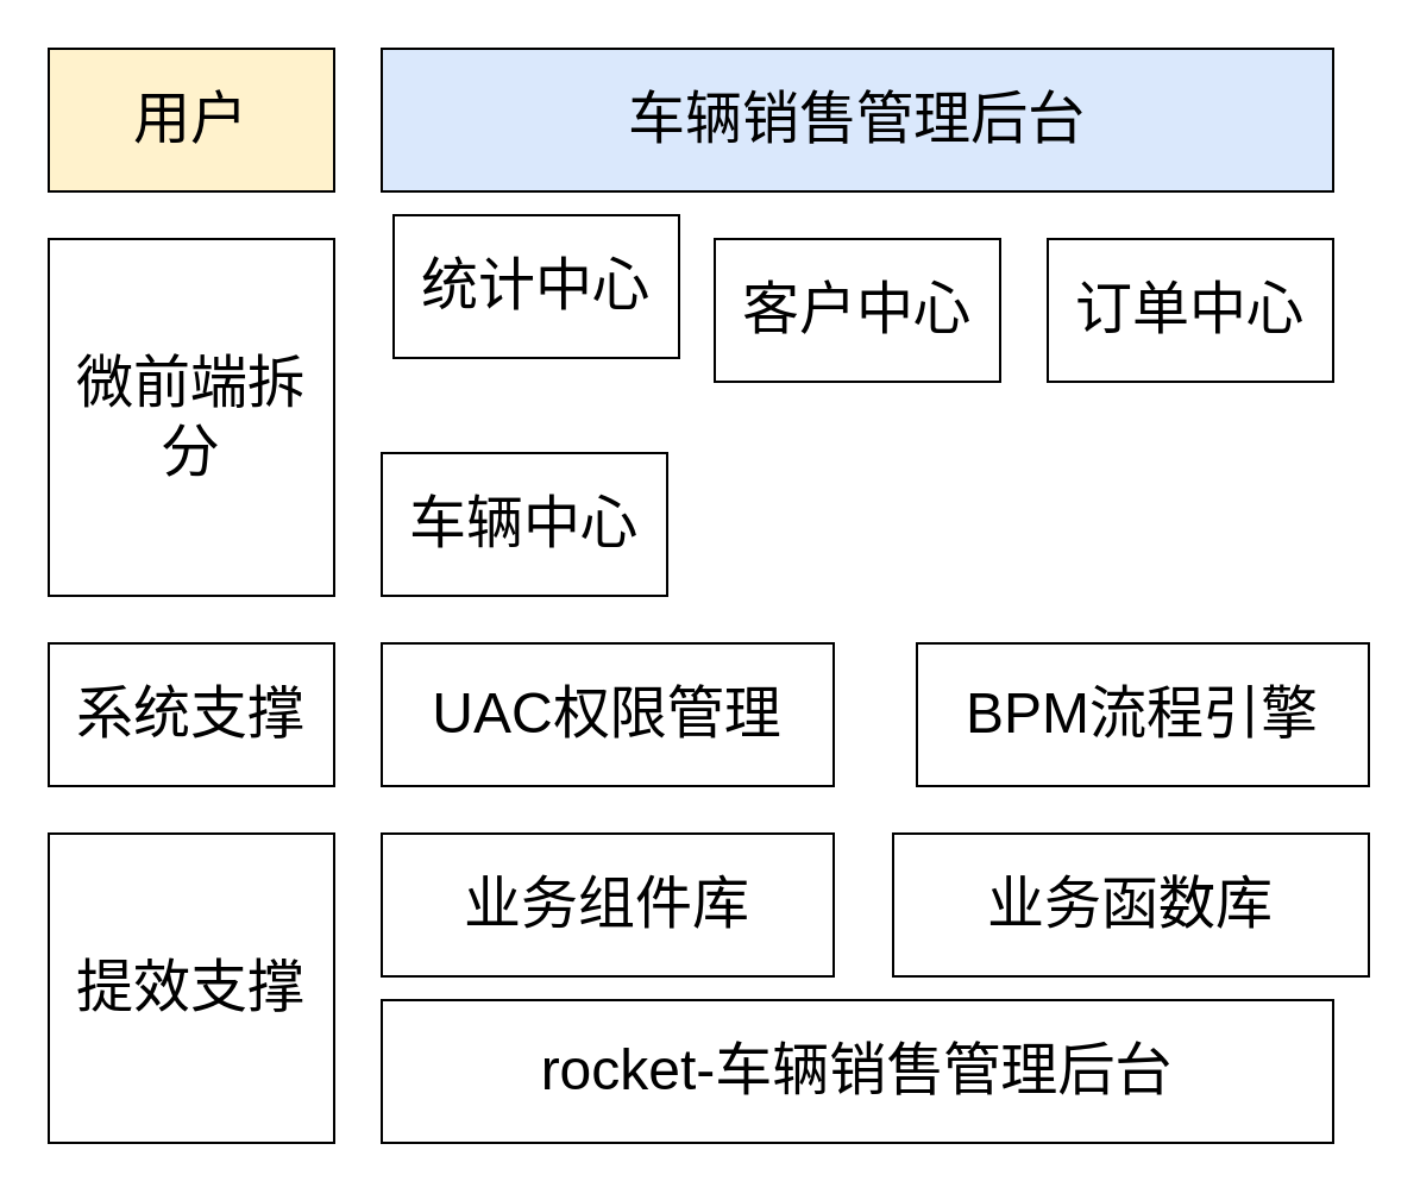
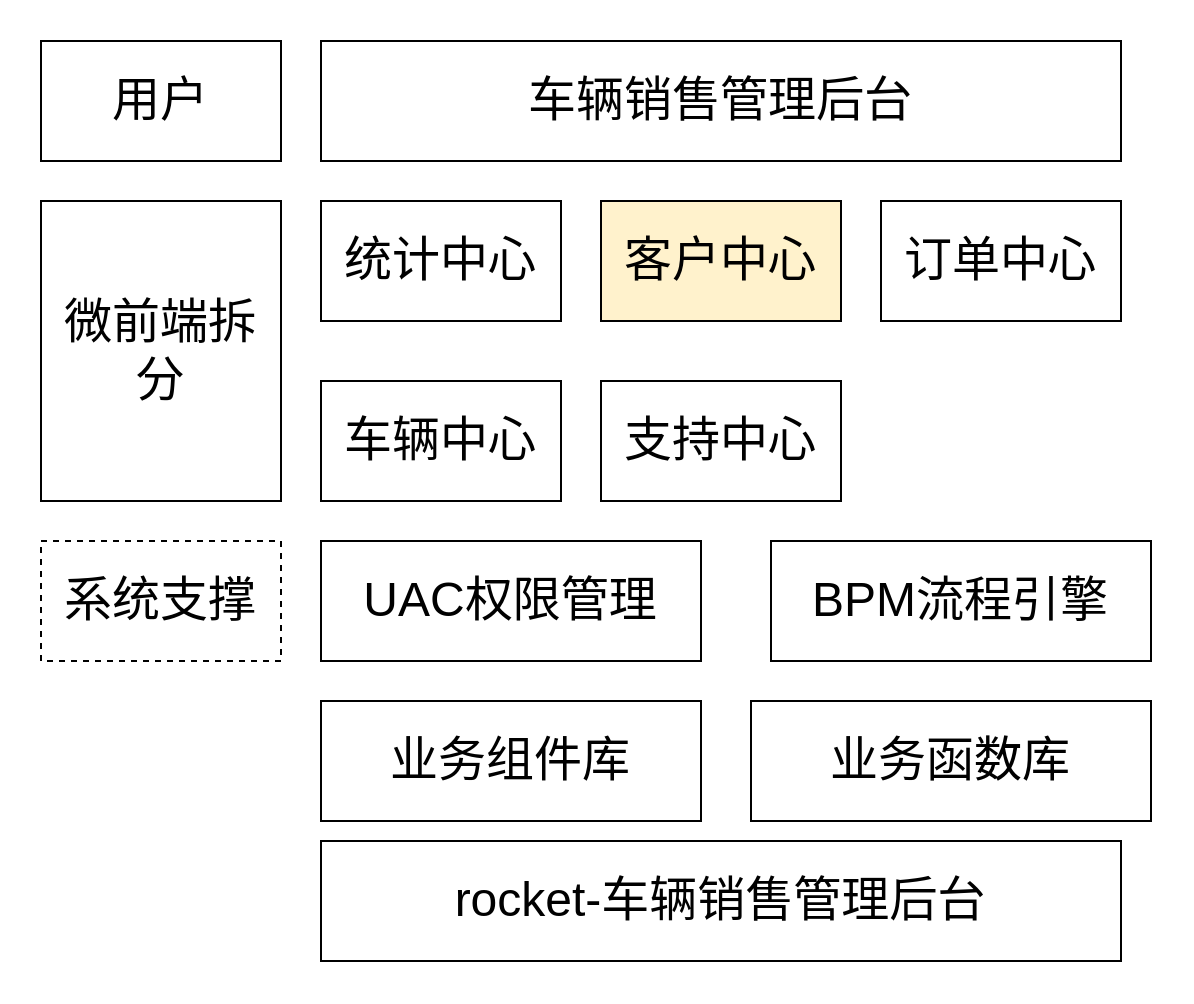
- <mxCell id="14" value="&lt;font style=&quot;font-size: 24px;&quot;&gt;用户&lt;/font&gt;" style="rounded=0;whiteSpace=wrap;html=1;fillColor=#fff2cc;" vertex="1" parent="13"><mxGeometry width="120" height="60" as="geometry" /></mxCell>
+ <mxCell id="14" value="&lt;font style=&quot;font-size: 24px;&quot;&gt;用户&lt;/font&gt;" style="rounded=0;whiteSpace=wrap;html=1;" vertex="1" parent="13"><mxGeometry width="120" height="60" as="geometry" /></mxCell>
- <mxCell id="2" value="&lt;font style=&quot;font-size: 24px;&quot;&gt;车辆销售管理后台&lt;/font&gt;" style="rounded=0;whiteSpace=wrap;html=1;fillColor=#dae8fc;" vertex="1" parent="1"><mxGeometry x="160" y="20" width="400" height="60" as="geometry" /></mxCell>
+ <mxCell id="2" value="&lt;font style=&quot;font-size: 24px;&quot;&gt;车辆销售管理后台&lt;/font&gt;" style="rounded=0;whiteSpace=wrap;html=1;" vertex="1" parent="1"><mxGeometry x="160" y="20" width="400" height="60" as="geometry" /></mxCell>
- <mxCell id="3" value="统计中心" style="rounded=0;whiteSpace=wrap;html=1;fontSize=24;" vertex="1" parent="1"><mxGeometry x="165" y="90" width="120" height="60" as="geometry" /></mxCell>
+ <mxCell id="3" value="统计中心" style="rounded=0;whiteSpace=wrap;html=1;fontSize=24;" vertex="1" parent="1"><mxGeometry x="160" y="100" width="120" height="60" as="geometry" /></mxCell>
- <mxCell id="4" value="客户中心" style="rounded=0;whiteSpace=wrap;html=1;fontSize=24;" vertex="1" parent="1"><mxGeometry x="300" y="100" width="120" height="60" as="geometry" /></mxCell>
+ <mxCell id="4" value="客户中心" style="rounded=0;whiteSpace=wrap;html=1;fontSize=24;fillColor=#fff2cc;" vertex="1" parent="1"><mxGeometry x="300" y="100" width="120" height="60" as="geometry" /></mxCell>
+ <mxCell id="7" value="支持中心" style="rounded=0;whiteSpace=wrap;html=1;fontSize=24;" vertex="1" parent="1"><mxGeometry x="300" y="190" width="120" height="60" as="geometry" /></mxCell>
- <mxCell id="16" value="系统支撑" style="rounded=0;whiteSpace=wrap;html=1;fontSize=24;" vertex="1" parent="13"><mxGeometry y="250" width="120" height="60" as="geometry" /></mxCell>
+ <mxCell id="16" value="系统支撑" style="rounded=0;whiteSpace=wrap;html=1;fontSize=24;dashed=1;" vertex="1" parent="13"><mxGeometry y="250" width="120" height="60" as="geometry" /></mxCell>
- <mxCell id="17" value="&lt;font style=&quot;font-size: 24px;&quot;&gt;提效支撑&lt;/font&gt;" style="rounded=0;whiteSpace=wrap;html=1;container=0;" vertex="1" parent="13"><mxGeometry y="330" width="120" height="130" as="geometry" /></mxCell>
